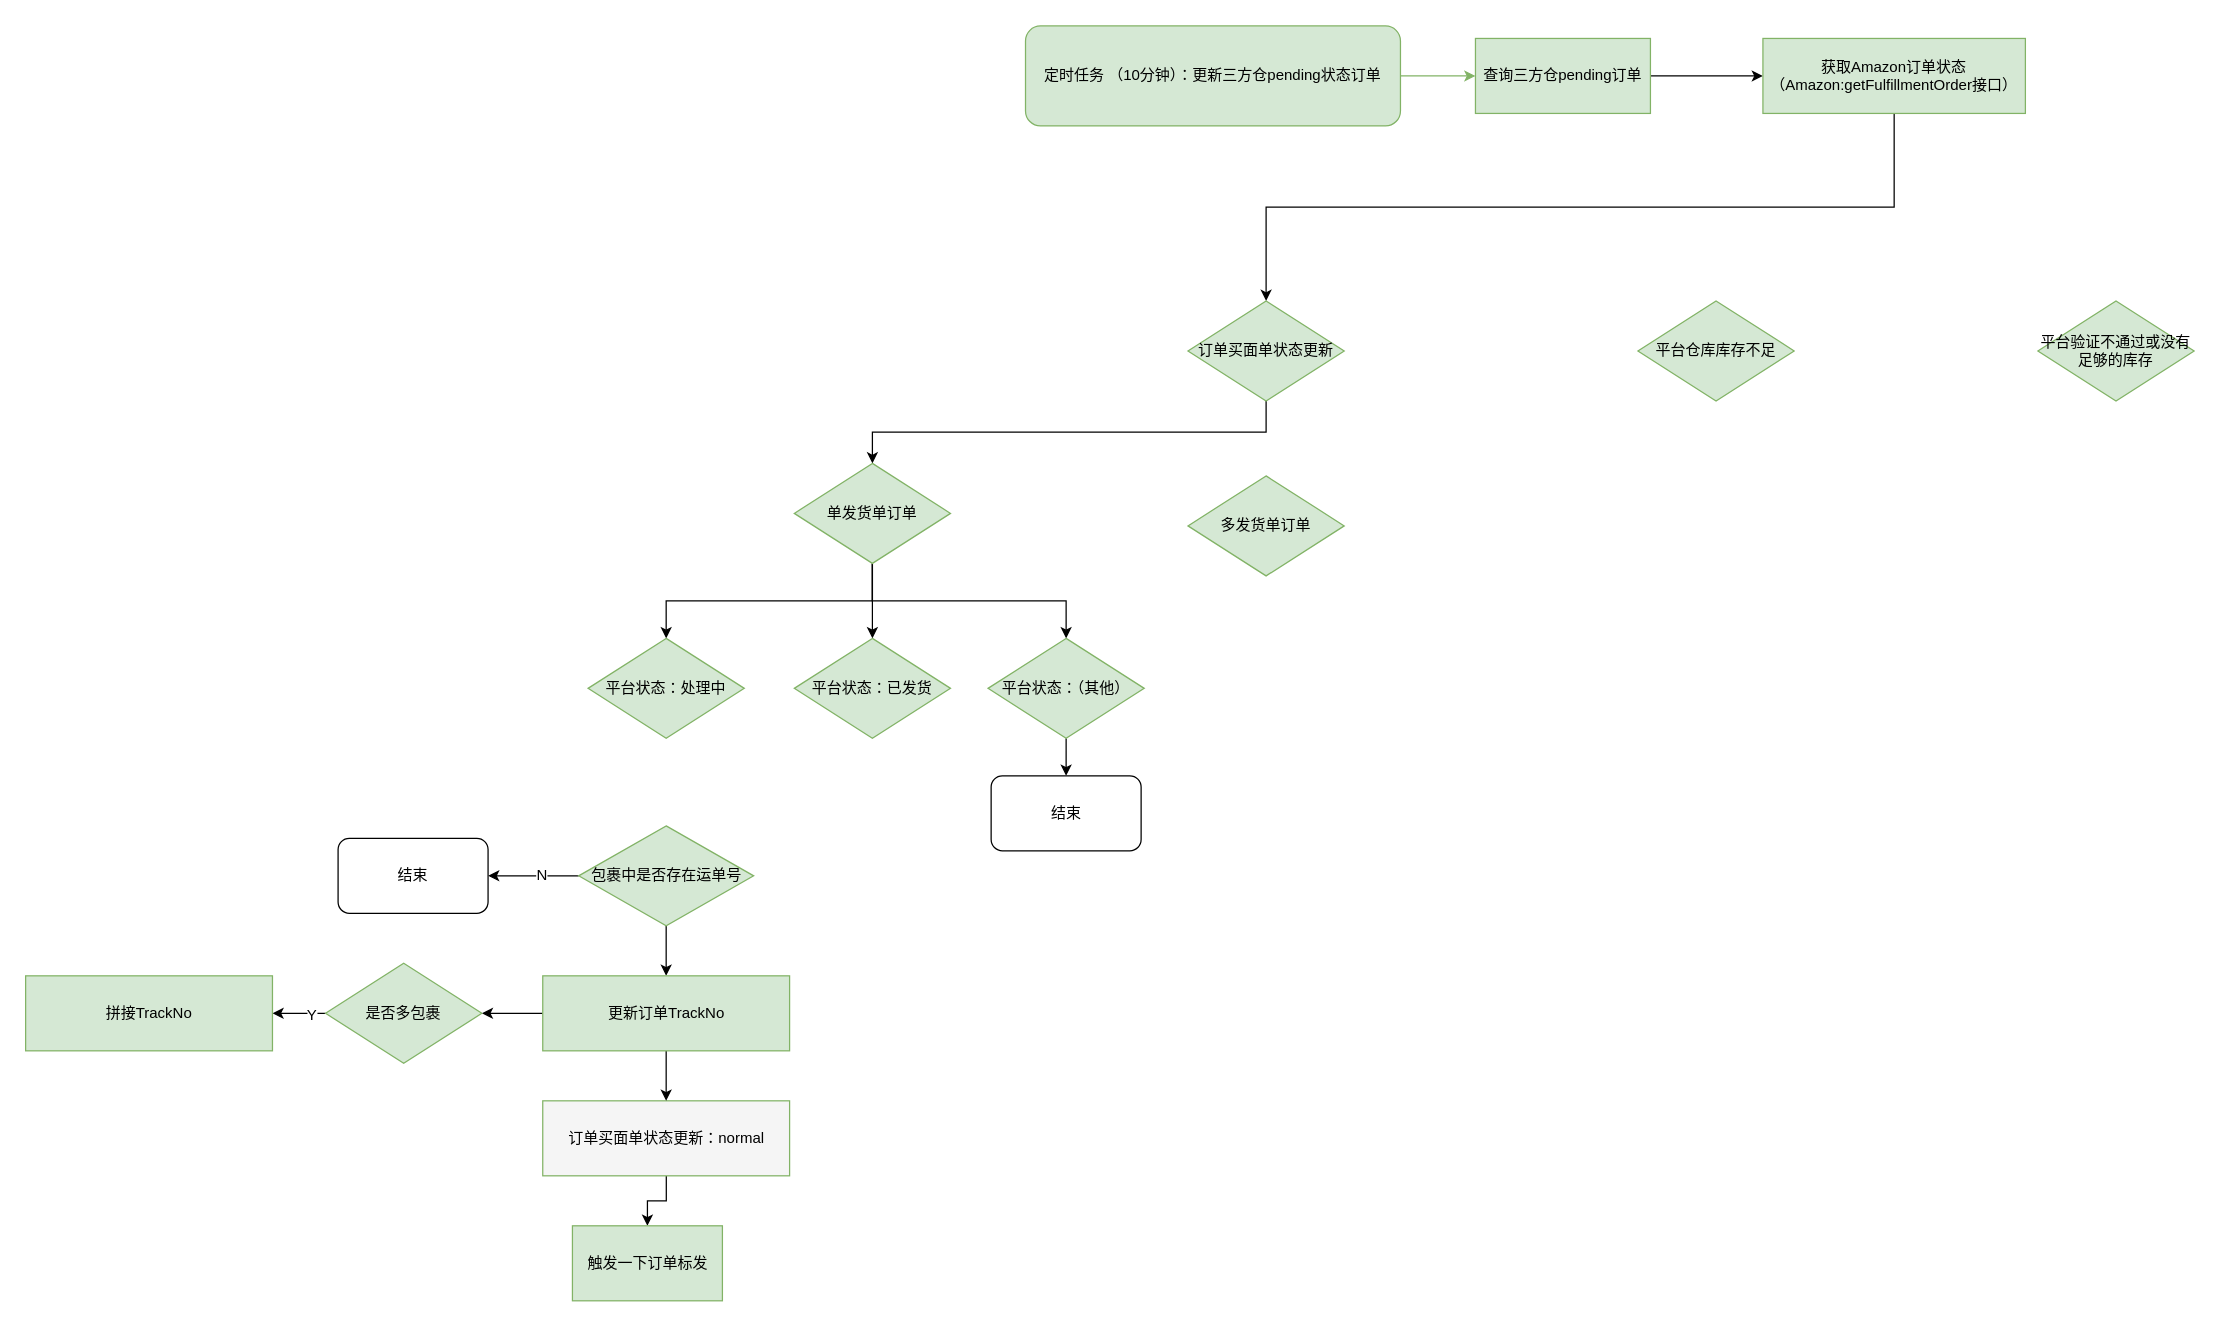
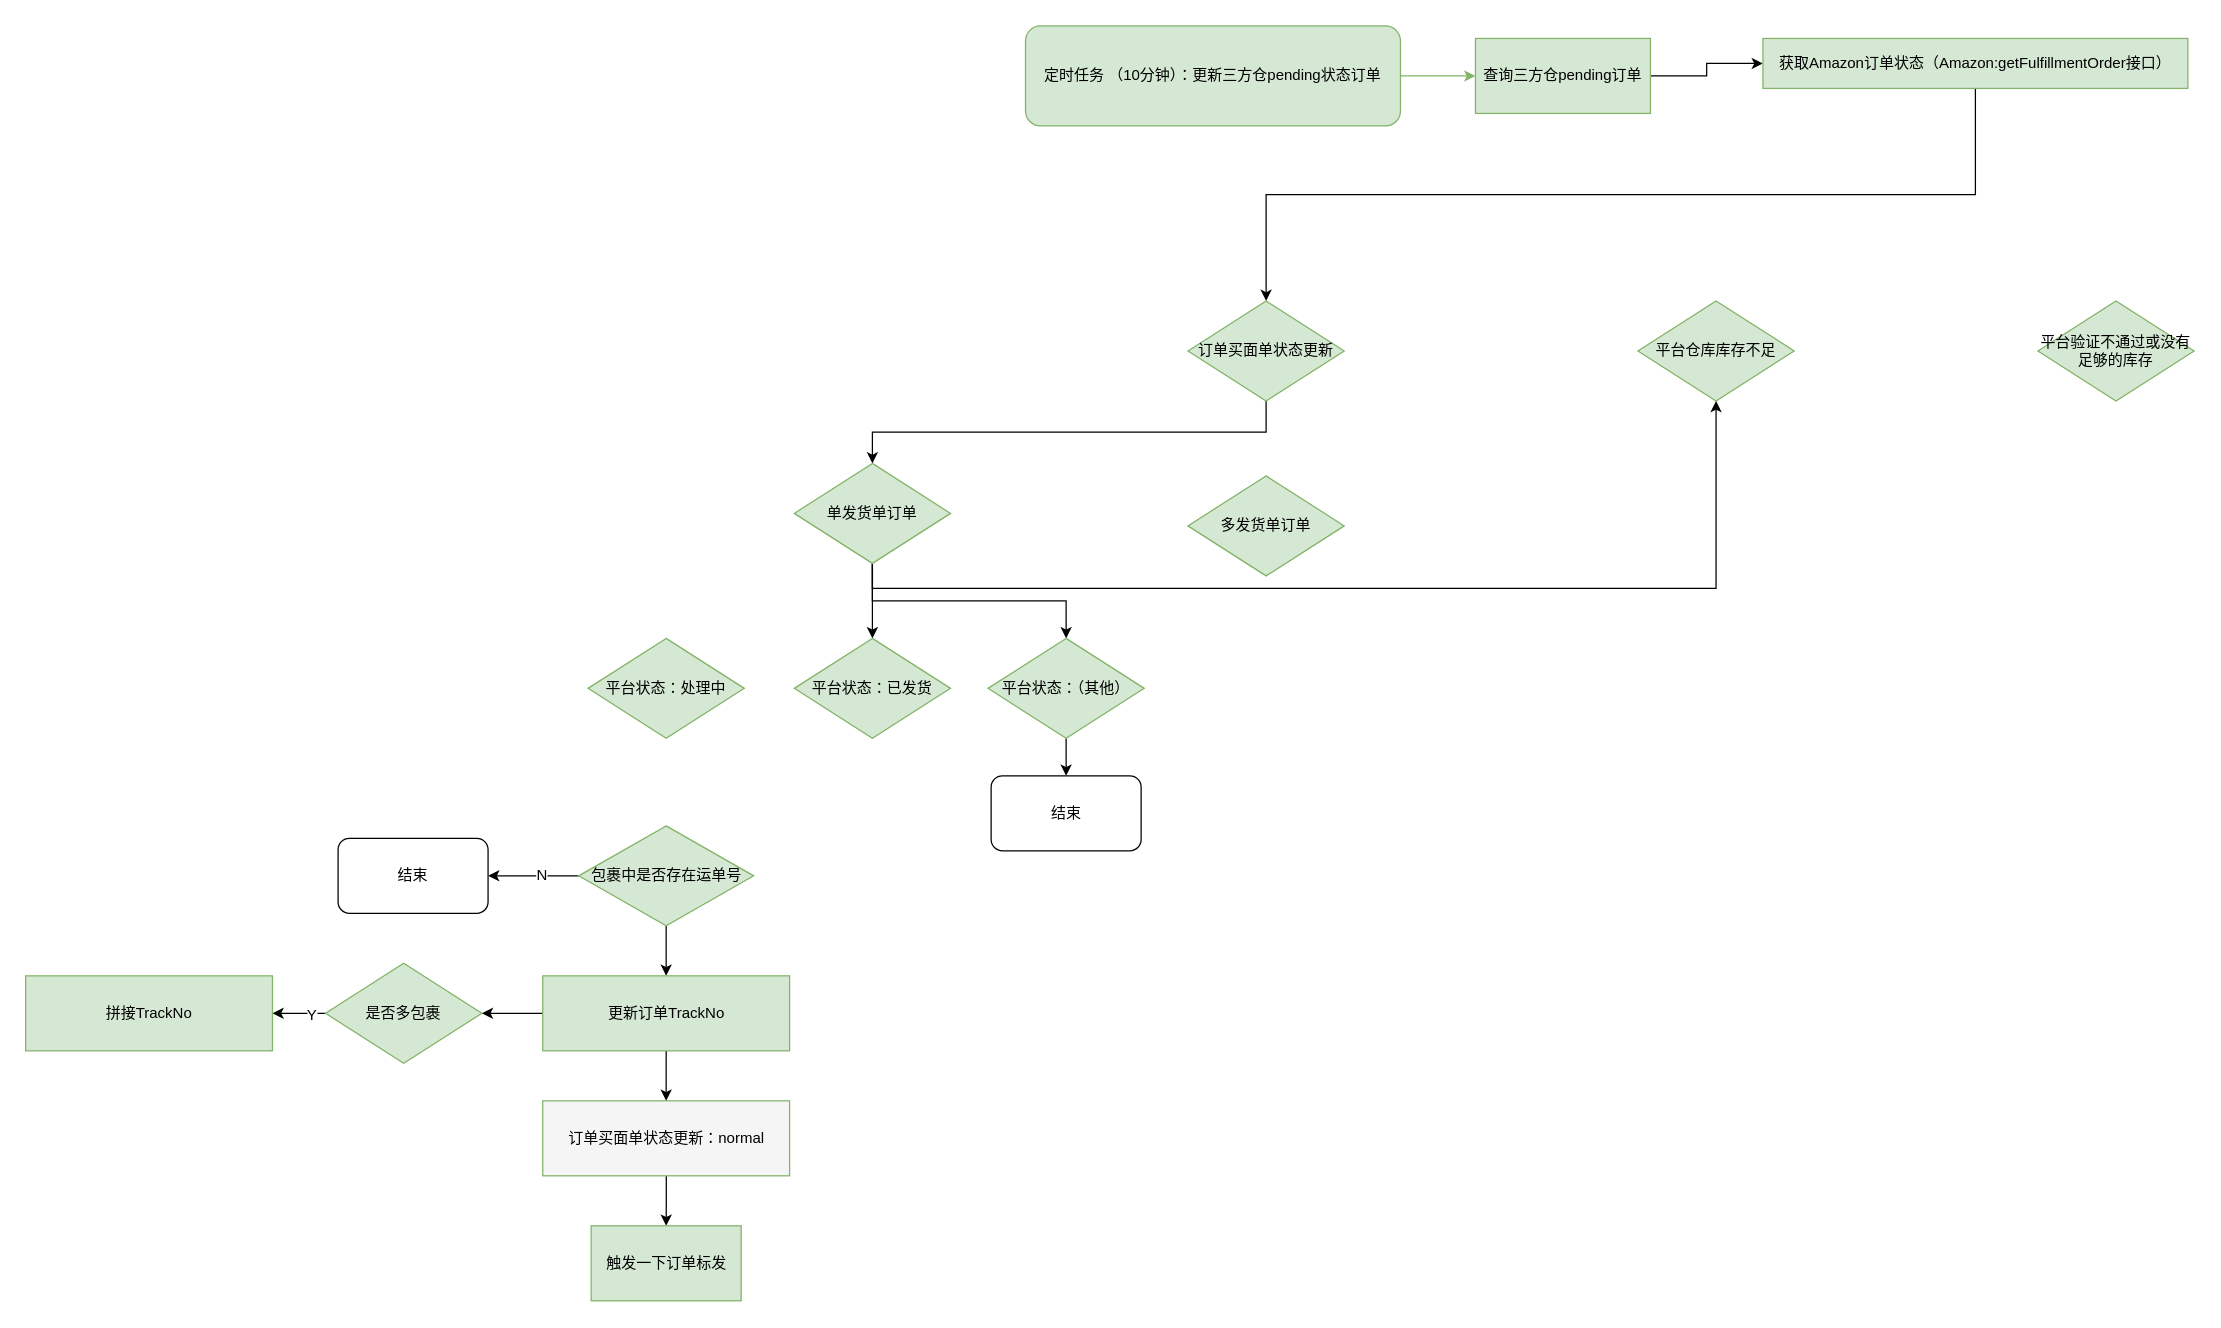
- <mxCell id="7" value="获取Amazon订单状态（Amazon:getFulfillmentOrder接口）" style="whiteSpace=wrap;html=1;fillColor=#d5e8d4;strokeColor=#82b366;rounded=0;" vertex="1" parent="1"><mxGeometry x="1410" y="30" width="210" height="60" as="geometry" /></mxCell>
+ <mxCell id="7" value="获取Amazon订单状态（Amazon:getFulfillmentOrder接口）" style="whiteSpace=wrap;html=1;fillColor=#d5e8d4;strokeColor=#82b366;rounded=0;" vertex="1" parent="1"><mxGeometry x="1410" y="30" width="340" height="40" as="geometry" /></mxCell>
- <mxCell id="12" style="edgeStyle=orthogonalEdgeStyle;rounded=0;orthogonalLoop=1;jettySize=auto;html=1;exitX=0.5;exitY=1;exitDx=0;exitDy=0;fontFamily=Helvetica;fontSize=12;fontColor=default;" edge="1" parent="1" source="15" target="17"><mxGeometry relative="1" as="geometry" /></mxCell>
+ <mxCell id="12" style="edgeStyle=orthogonalEdgeStyle;rounded=0;orthogonalLoop=1;jettySize=auto;html=1;exitX=0.5;exitY=1;exitDx=0;exitDy=0;fontFamily=Helvetica;fontSize=12;fontColor=default;" edge="1" parent="1" source="15" target="10"><mxGeometry relative="1" as="geometry" /></mxCell>
- <mxCell id="29" value="触发一下订单标发" style="whiteSpace=wrap;html=1;fillColor=#d5e8d4;strokeColor=#82b366;rounded=0;" vertex="1" parent="1"><mxGeometry x="457.5" y="980" width="120" height="60" as="geometry" /></mxCell>
+ <mxCell id="29" value="触发一下订单标发" style="whiteSpace=wrap;html=1;fillColor=#d5e8d4;strokeColor=#82b366;rounded=0;" vertex="1" parent="1"><mxGeometry x="472.5" y="980" width="120" height="60" as="geometry" /></mxCell>
